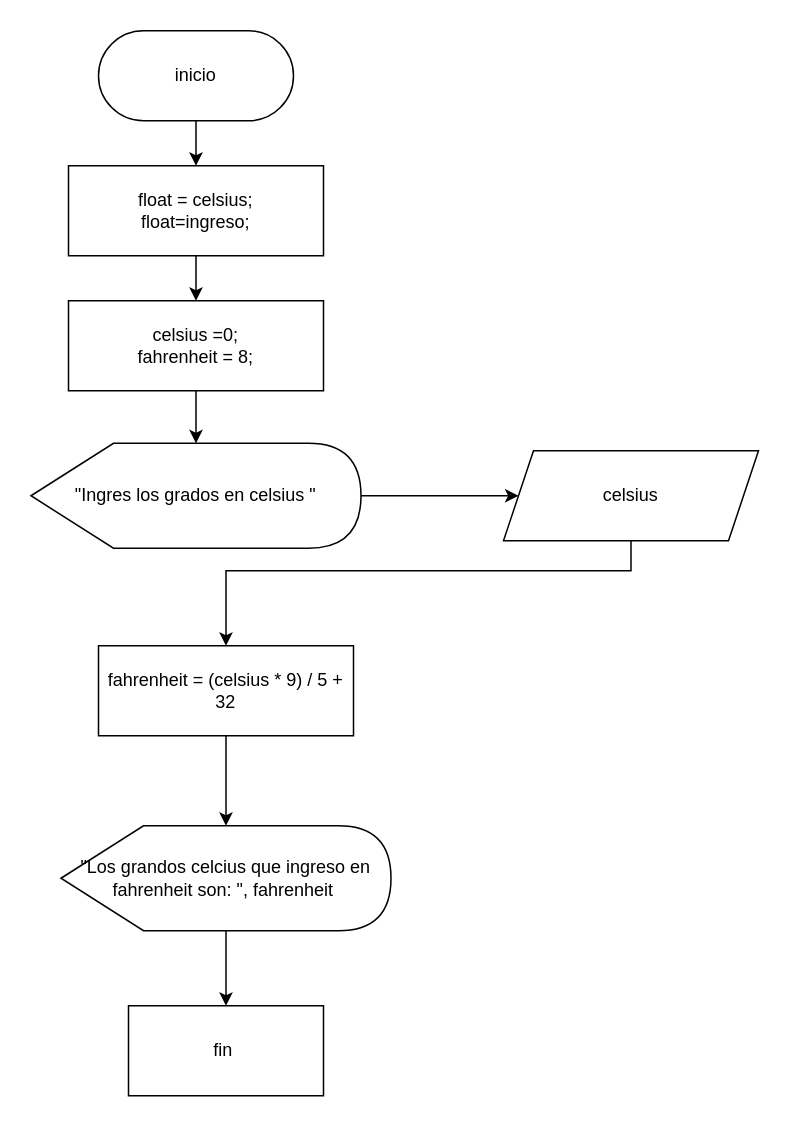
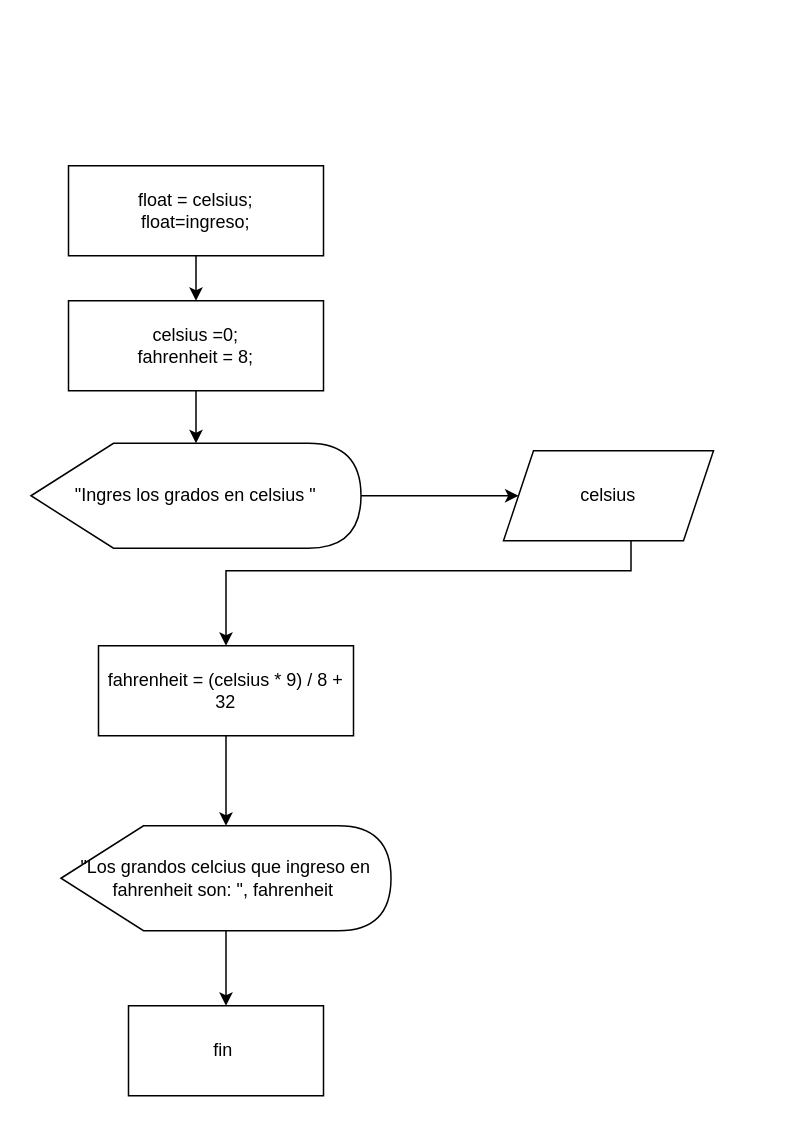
- <mxCell id="3" value="inicio" style="rounded=1;whiteSpace=wrap;html=1;arcSize=50;" vertex="1" parent="1"><mxGeometry x="65" y="20" width="130" height="60" as="geometry" /></mxCell>
- <mxCell id="2" value="" style="edgeStyle=orthogonalEdgeStyle;rounded=0;orthogonalLoop=1;jettySize=auto;html=1;" edge="1" parent="1" source="3" target="5"><mxGeometry relative="1" as="geometry" /></mxCell>
- <mxCell id="11" value="celsius" style="shape=parallelogram;perimeter=parallelogramPerimeter;whiteSpace=wrap;html=1;fixedSize=1;rounded=0;strokeColor=default;align=center;verticalAlign=middle;fontFamily=Helvetica;fontSize=12;fontColor=default;fillColor=default;" vertex="1" parent="1"><mxGeometry x="335" y="300" width="170" height="60" as="geometry" /></mxCell>
+ <mxCell id="11" value="celsius" style="shape=parallelogram;perimeter=parallelogramPerimeter;whiteSpace=wrap;html=1;fixedSize=1;rounded=0;strokeColor=default;align=center;verticalAlign=middle;fontFamily=Helvetica;fontSize=12;fontColor=default;fillColor=default;" vertex="1" parent="1"><mxGeometry x="335" y="300" width="140" height="60" as="geometry" /></mxCell>
- <mxCell id="13" value="fahrenheit = (celsius * 9) / 5 + 32" style="rounded=0;whiteSpace=wrap;html=1;" vertex="1" parent="1"><mxGeometry x="65" y="430" width="170" height="60" as="geometry" /></mxCell>
+ <mxCell id="13" value="fahrenheit = (celsius * 9) / 8 + 32" style="rounded=0;whiteSpace=wrap;html=1;" vertex="1" parent="1"><mxGeometry x="65" y="430" width="170" height="60" as="geometry" /></mxCell>
